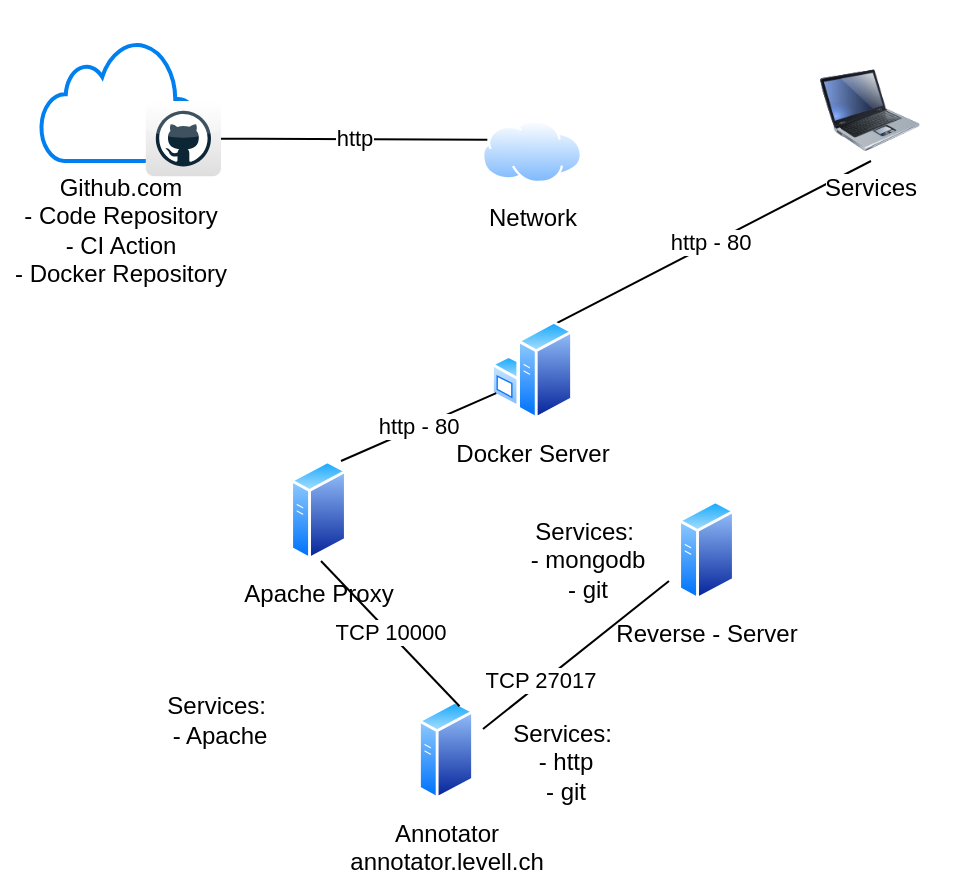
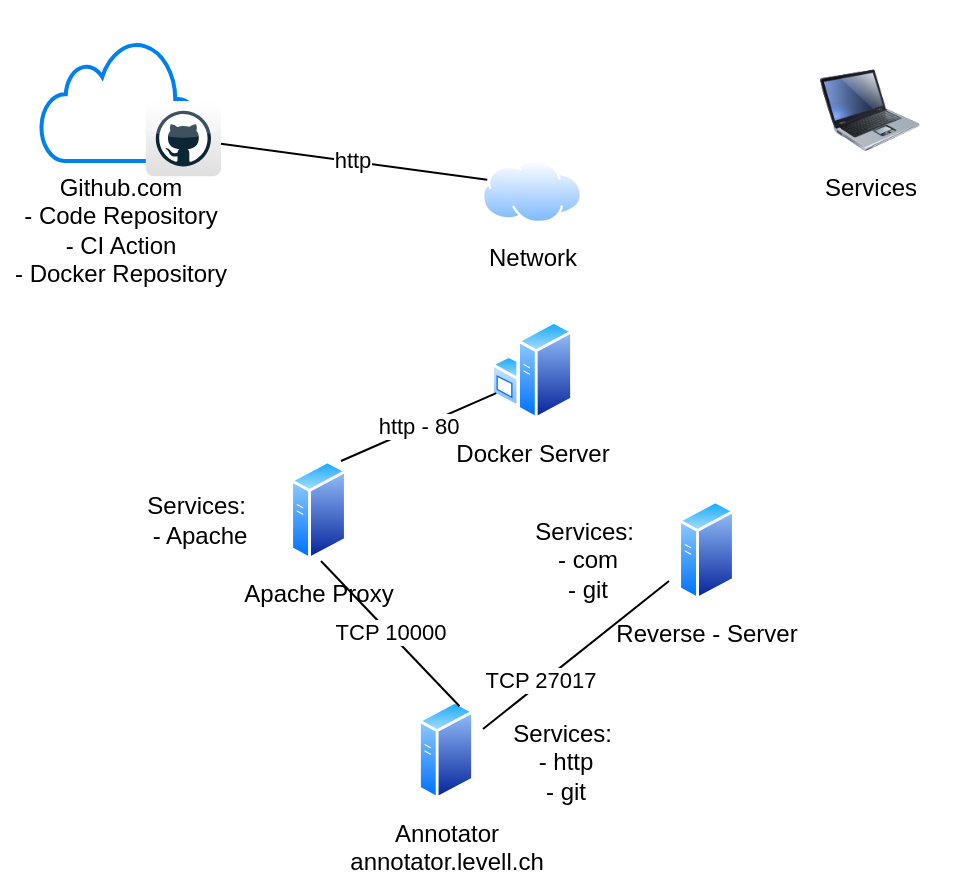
- <mxCell id="4" value="Network" style="aspect=fixed;perimeter=ellipsePerimeter;html=1;align=center;shadow=0;dashed=0;spacingTop=3;image;image=img/lib/active_directory/internet_cloud.svg;" parent="1" vertex="1"><mxGeometry x="241" y="60" width="50" height="31.5" as="geometry" /></mxCell>
+ <mxCell id="4" value="Network" style="aspect=fixed;perimeter=ellipsePerimeter;html=1;align=center;shadow=0;dashed=0;spacingTop=3;image;image=img/lib/active_directory/internet_cloud.svg;" parent="1" vertex="1"><mxGeometry x="241" y="80" width="50" height="31.5" as="geometry" /></mxCell>
- <mxCell id="6" value="http - 80" style="edgeStyle=none;rounded=0;orthogonalLoop=1;jettySize=auto;html=1;exitX=0.5;exitY=1;exitDx=0;exitDy=0;entryX=0.75;entryY=0;entryDx=0;entryDy=0;endArrow=none;endFill=0;" parent="1" source="7" target="11" edge="1"><mxGeometry relative="1" as="geometry"><mxPoint x="280" y="140" as="targetPoint" /></mxGeometry></mxCell>
- <mxCell id="5" value="Services:&amp;nbsp;&lt;br&gt;- mongodb&lt;br&gt;- git" style="text;html=1;strokeColor=none;fillColor=none;align=center;verticalAlign=middle;whiteSpace=wrap;rounded=0;" parent="1" vertex="1"><mxGeometry x="254" y="270" width="80" height="20" as="geometry" /></mxCell>
+ <mxCell id="5" value="Services:&amp;nbsp;&lt;br&gt;- com&lt;br&gt;- git" style="text;html=1;strokeColor=none;fillColor=none;align=center;verticalAlign=middle;whiteSpace=wrap;rounded=0;" parent="1" vertex="1"><mxGeometry x="254" y="270" width="80" height="20" as="geometry" /></mxCell>
- <mxCell id="13" value="Services:&amp;nbsp;&lt;br&gt;- Apache" style="text;html=1;strokeColor=none;fillColor=none;align=center;verticalAlign=middle;whiteSpace=wrap;rounded=0;" parent="1" vertex="1"><mxGeometry x="70" y="350" width="80" height="20" as="geometry" /></mxCell>
+ <mxCell id="13" value="Services:&amp;nbsp;&lt;br&gt;- Apache" style="text;html=1;strokeColor=none;fillColor=none;align=center;verticalAlign=middle;whiteSpace=wrap;rounded=0;" parent="1" vertex="1"><mxGeometry x="60" y="250" width="80" height="20" as="geometry" /></mxCell>
